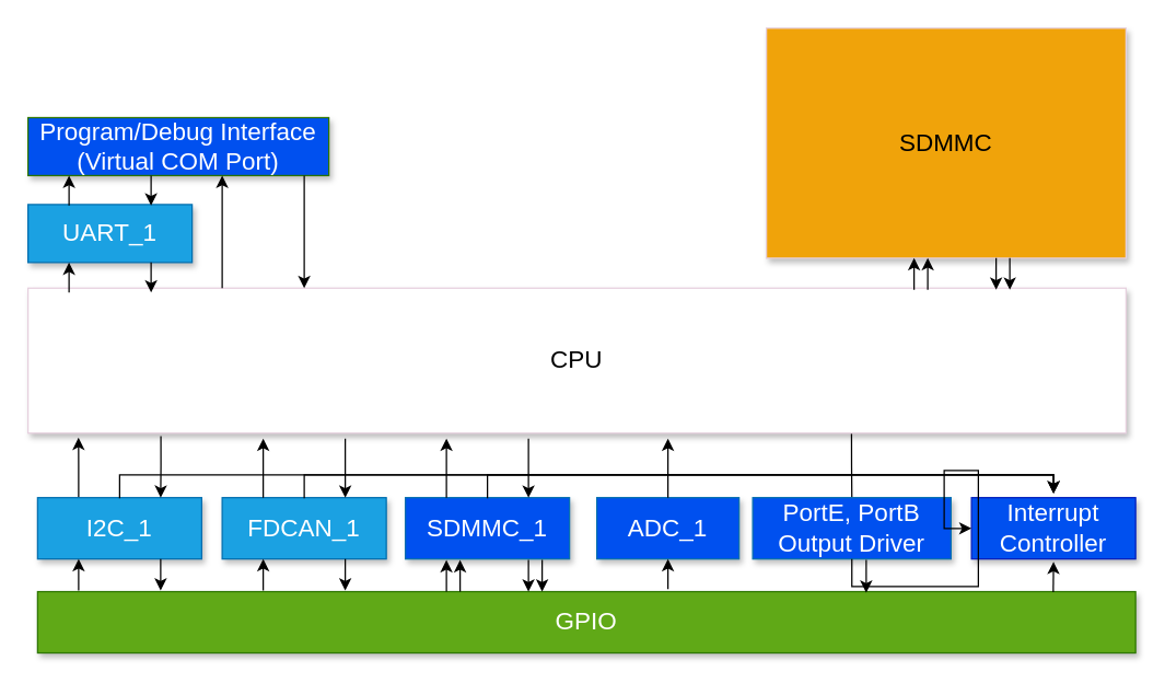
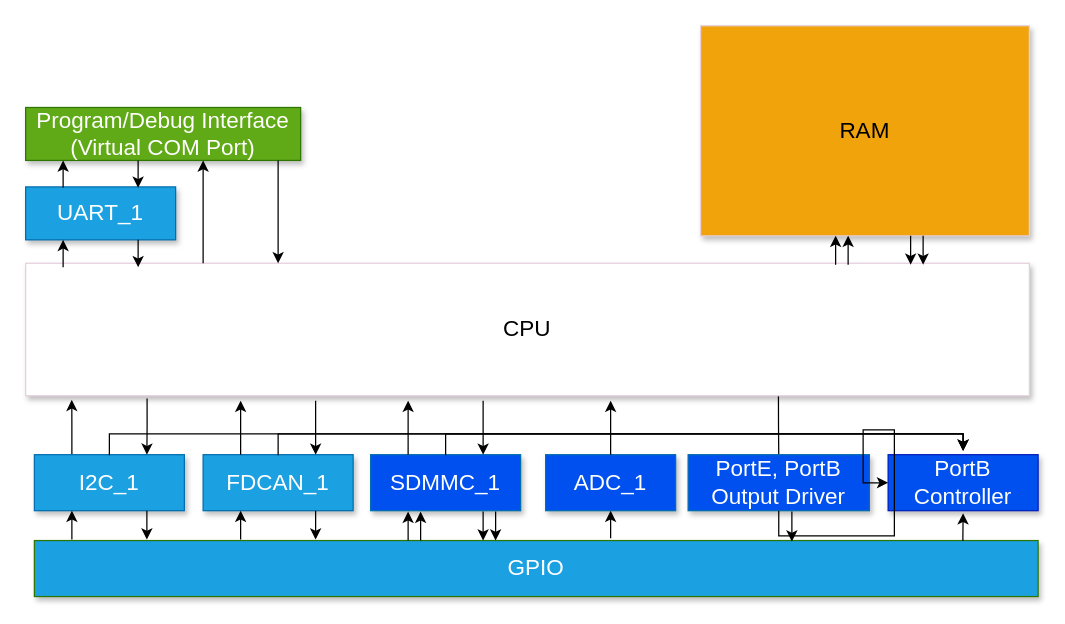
- <mxCell id="47" value="SDMMC" style="whiteSpace=wrap;html=1;shadow=1;fontSize=18;fillColor=#f0a30a;strokeColor=#E6D0DE;fontColor=#000000;" parent="1" vertex="1"><mxGeometry x="560" y="20" width="263" height="168.12" as="geometry" /></mxCell>
+ <mxCell id="47" value="RAM" style="whiteSpace=wrap;html=1;shadow=1;fontSize=18;fillColor=#f0a30a;strokeColor=#E6D0DE;fontColor=#000000;" parent="1" vertex="1"><mxGeometry x="560" y="20" width="263" height="168.12" as="geometry" /></mxCell>
- <mxCell id="8" value="Program/Debug Interface (Virtual COM Port)" style="whiteSpace=wrap;html=1;shadow=1;fontSize=18;fillColor=#0050ef;strokeColor=#2D7600;fontColor=#ffffff;" parent="1" vertex="1"><mxGeometry x="20" y="85.39" width="220" height="42.353" as="geometry" /></mxCell>
+ <mxCell id="8" value="Program/Debug Interface (Virtual COM Port)" style="whiteSpace=wrap;html=1;shadow=1;fontSize=18;fillColor=#60a917;strokeColor=#2D7600;fontColor=#ffffff;" parent="1" vertex="1"><mxGeometry x="20" y="85.39" width="220" height="42.353" as="geometry" /></mxCell>
- <mxCell id="40" value="Interrupt Controller" style="whiteSpace=wrap;html=1;shadow=1;fontSize=18;fillColor=#0050ef;strokeColor=#001DBC;fontColor=#ffffff;" parent="1" vertex="1"><mxGeometry x="710" y="363.15" width="120" height="44.8" as="geometry" /></mxCell>
+ <mxCell id="40" value="PortB Controller" style="whiteSpace=wrap;html=1;shadow=1;fontSize=18;fillColor=#0050ef;strokeColor=#001DBC;fontColor=#ffffff;" parent="1" vertex="1"><mxGeometry x="710" y="363.15" width="120" height="44.8" as="geometry" /></mxCell>
- <mxCell id="19" value="GPIO" style="whiteSpace=wrap;html=1;shadow=1;fontSize=18;fillColor=#60a917;strokeColor=#2D7600;fontColor=#ffffff;" parent="1" vertex="1"><mxGeometry x="27" y="431.84" width="803" height="44.8" as="geometry" /></mxCell>
+ <mxCell id="19" value="GPIO" style="whiteSpace=wrap;html=1;shadow=1;fontSize=18;fillColor=#1ba1e2;strokeColor=#2D7600;fontColor=#ffffff;" parent="1" vertex="1"><mxGeometry x="27" y="431.84" width="803" height="44.8" as="geometry" /></mxCell>
